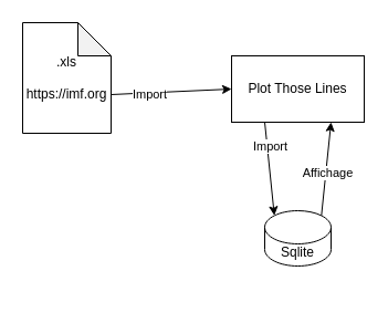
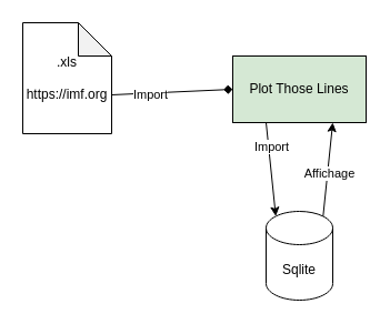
- <mxCell id="7" value="" style="endArrow=classic;html=1;rounded=0;entryX=0;entryY=0.5;entryDx=0;entryDy=0;exitX=0;exitY=0;exitDx=80;exitDy=65;exitPerimeter=0;" edge="1" parent="1" source="4" target="3"><mxGeometry width="50" height="50" relative="1" as="geometry"><mxPoint x="75" y="260" as="sourcePoint" /><mxPoint x="125" y="210" as="targetPoint" /></mxGeometry></mxCell>
+ <mxCell id="7" value="" style="endArrow=diamond;html=1;rounded=0;entryX=0;entryY=0.5;entryDx=0;entryDy=0;exitX=0;exitY=0;exitDx=80;exitDy=65;exitPerimeter=0;" edge="1" parent="1" source="4" target="3"><mxGeometry width="50" height="50" relative="1" as="geometry"><mxPoint x="75" y="260" as="sourcePoint" /><mxPoint x="125" y="210" as="targetPoint" /></mxGeometry></mxCell>
- <mxCell id="3" value="Plot Those Lines" style="rounded=0;whiteSpace=wrap;html=1;" vertex="1" parent="1"><mxGeometry x="209" y="50" width="120" height="60" as="geometry" /></mxCell>
+ <mxCell id="3" value="Plot Those Lines" style="rounded=0;whiteSpace=wrap;html=1;fillColor=#d5e8d4;" vertex="1" parent="1"><mxGeometry x="209" y="50" width="120" height="60" as="geometry" /></mxCell>
- <mxCell id="2" value="Sqlite" style="shape=cylinder3;whiteSpace=wrap;html=1;boundedLbl=1;backgroundOutline=1;size=15;" vertex="1" parent="1"><mxGeometry x="239" y="190" width="60" height="50" as="geometry" /></mxCell>
+ <mxCell id="2" value="Sqlite" style="shape=cylinder3;whiteSpace=wrap;html=1;boundedLbl=1;backgroundOutline=1;size=15;" vertex="1" parent="1"><mxGeometry x="239" y="190" width="60" height="80" as="geometry" /></mxCell>
